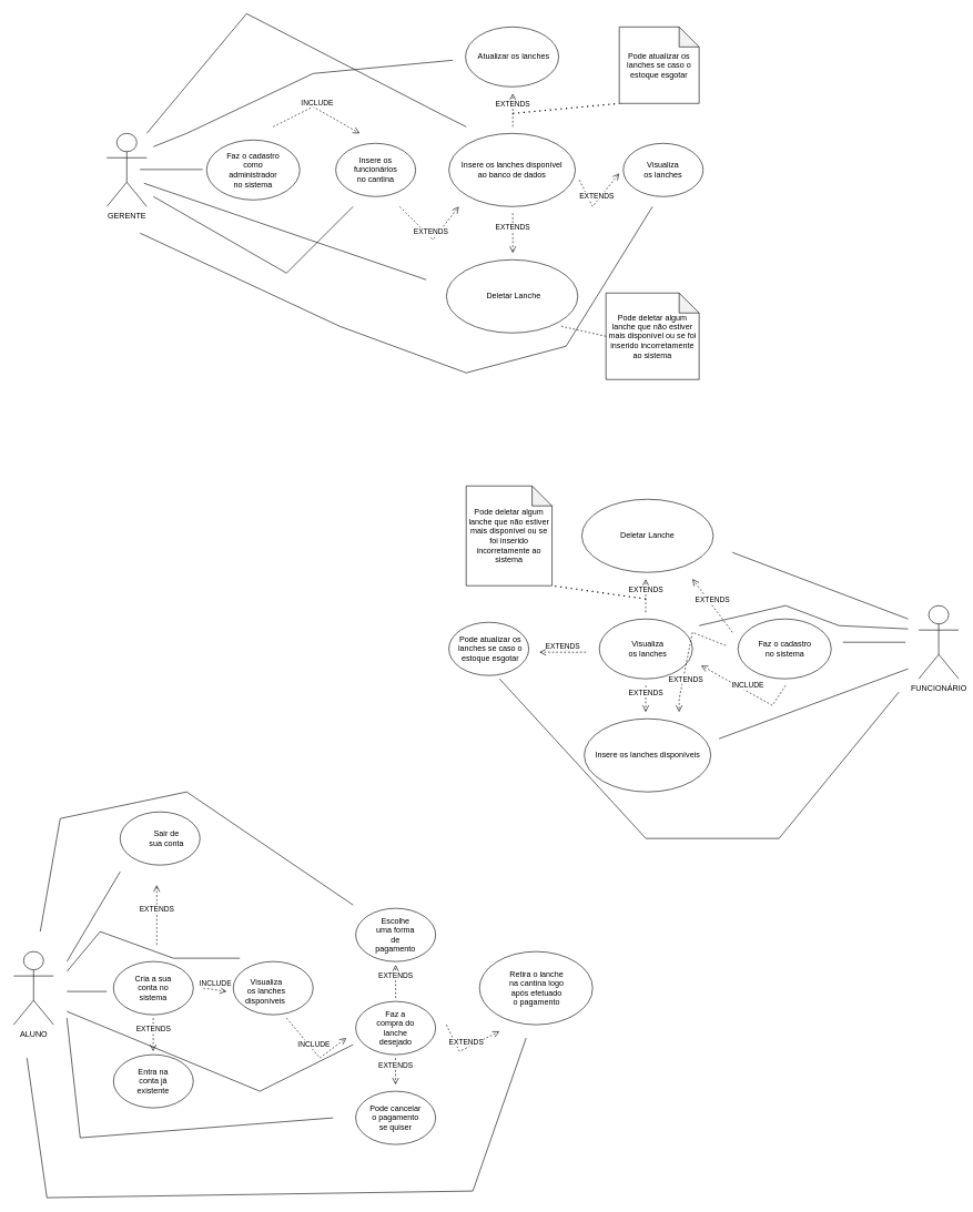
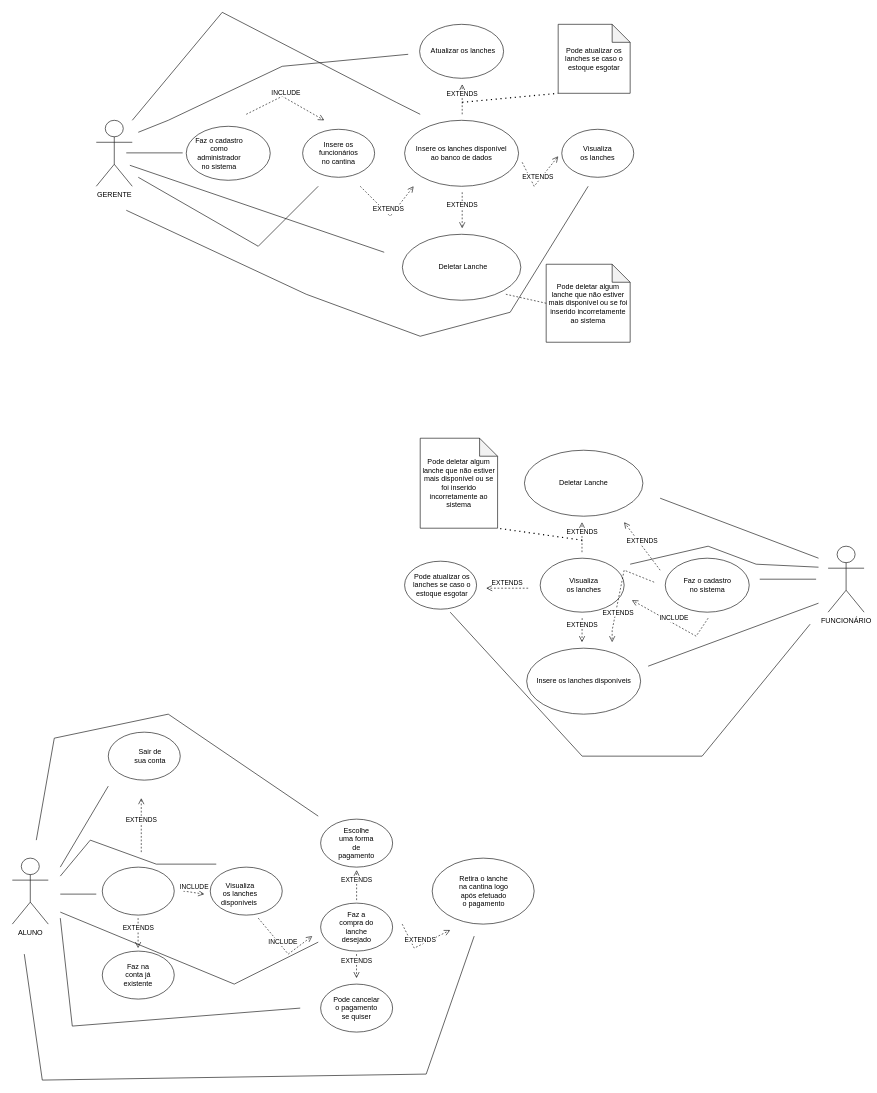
- <mxCell id="16" value="Faz o cadastro como administrador no sistema" style="text;html=1;align=center;verticalAlign=middle;whiteSpace=wrap;rounded=0;" vertex="1" parent="1"><mxGeometry x="335" y="230" width="90" height="50" as="geometry" /></mxCell>
+ <mxCell id="16" value="Faz o cadastro como administrador no sistema" style="text;html=1;align=center;verticalAlign=middle;whiteSpace=wrap;rounded=0;" vertex="1" parent="1"><mxGeometry x="320" y="230" width="90" height="50" as="geometry" /></mxCell>
- <mxCell id="28" value="Cria a sua conta no sistema" style="text;html=1;align=center;verticalAlign=middle;whiteSpace=wrap;rounded=0;" vertex="1" parent="1"><mxGeometry x="200" y="1470" width="60" height="30" as="geometry" /></mxCell>
- <mxCell id="68" value="Entra na conta já existente" style="text;html=1;align=center;verticalAlign=middle;whiteSpace=wrap;rounded=0;" vertex="1" parent="1"><mxGeometry x="200" y="1610" width="60" height="30" as="geometry" /></mxCell>
+ <mxCell id="68" value="Faz na conta já existente" style="text;html=1;align=center;verticalAlign=middle;whiteSpace=wrap;rounded=0;" vertex="1" parent="1"><mxGeometry x="200" y="1610" width="60" height="30" as="geometry" /></mxCell>
